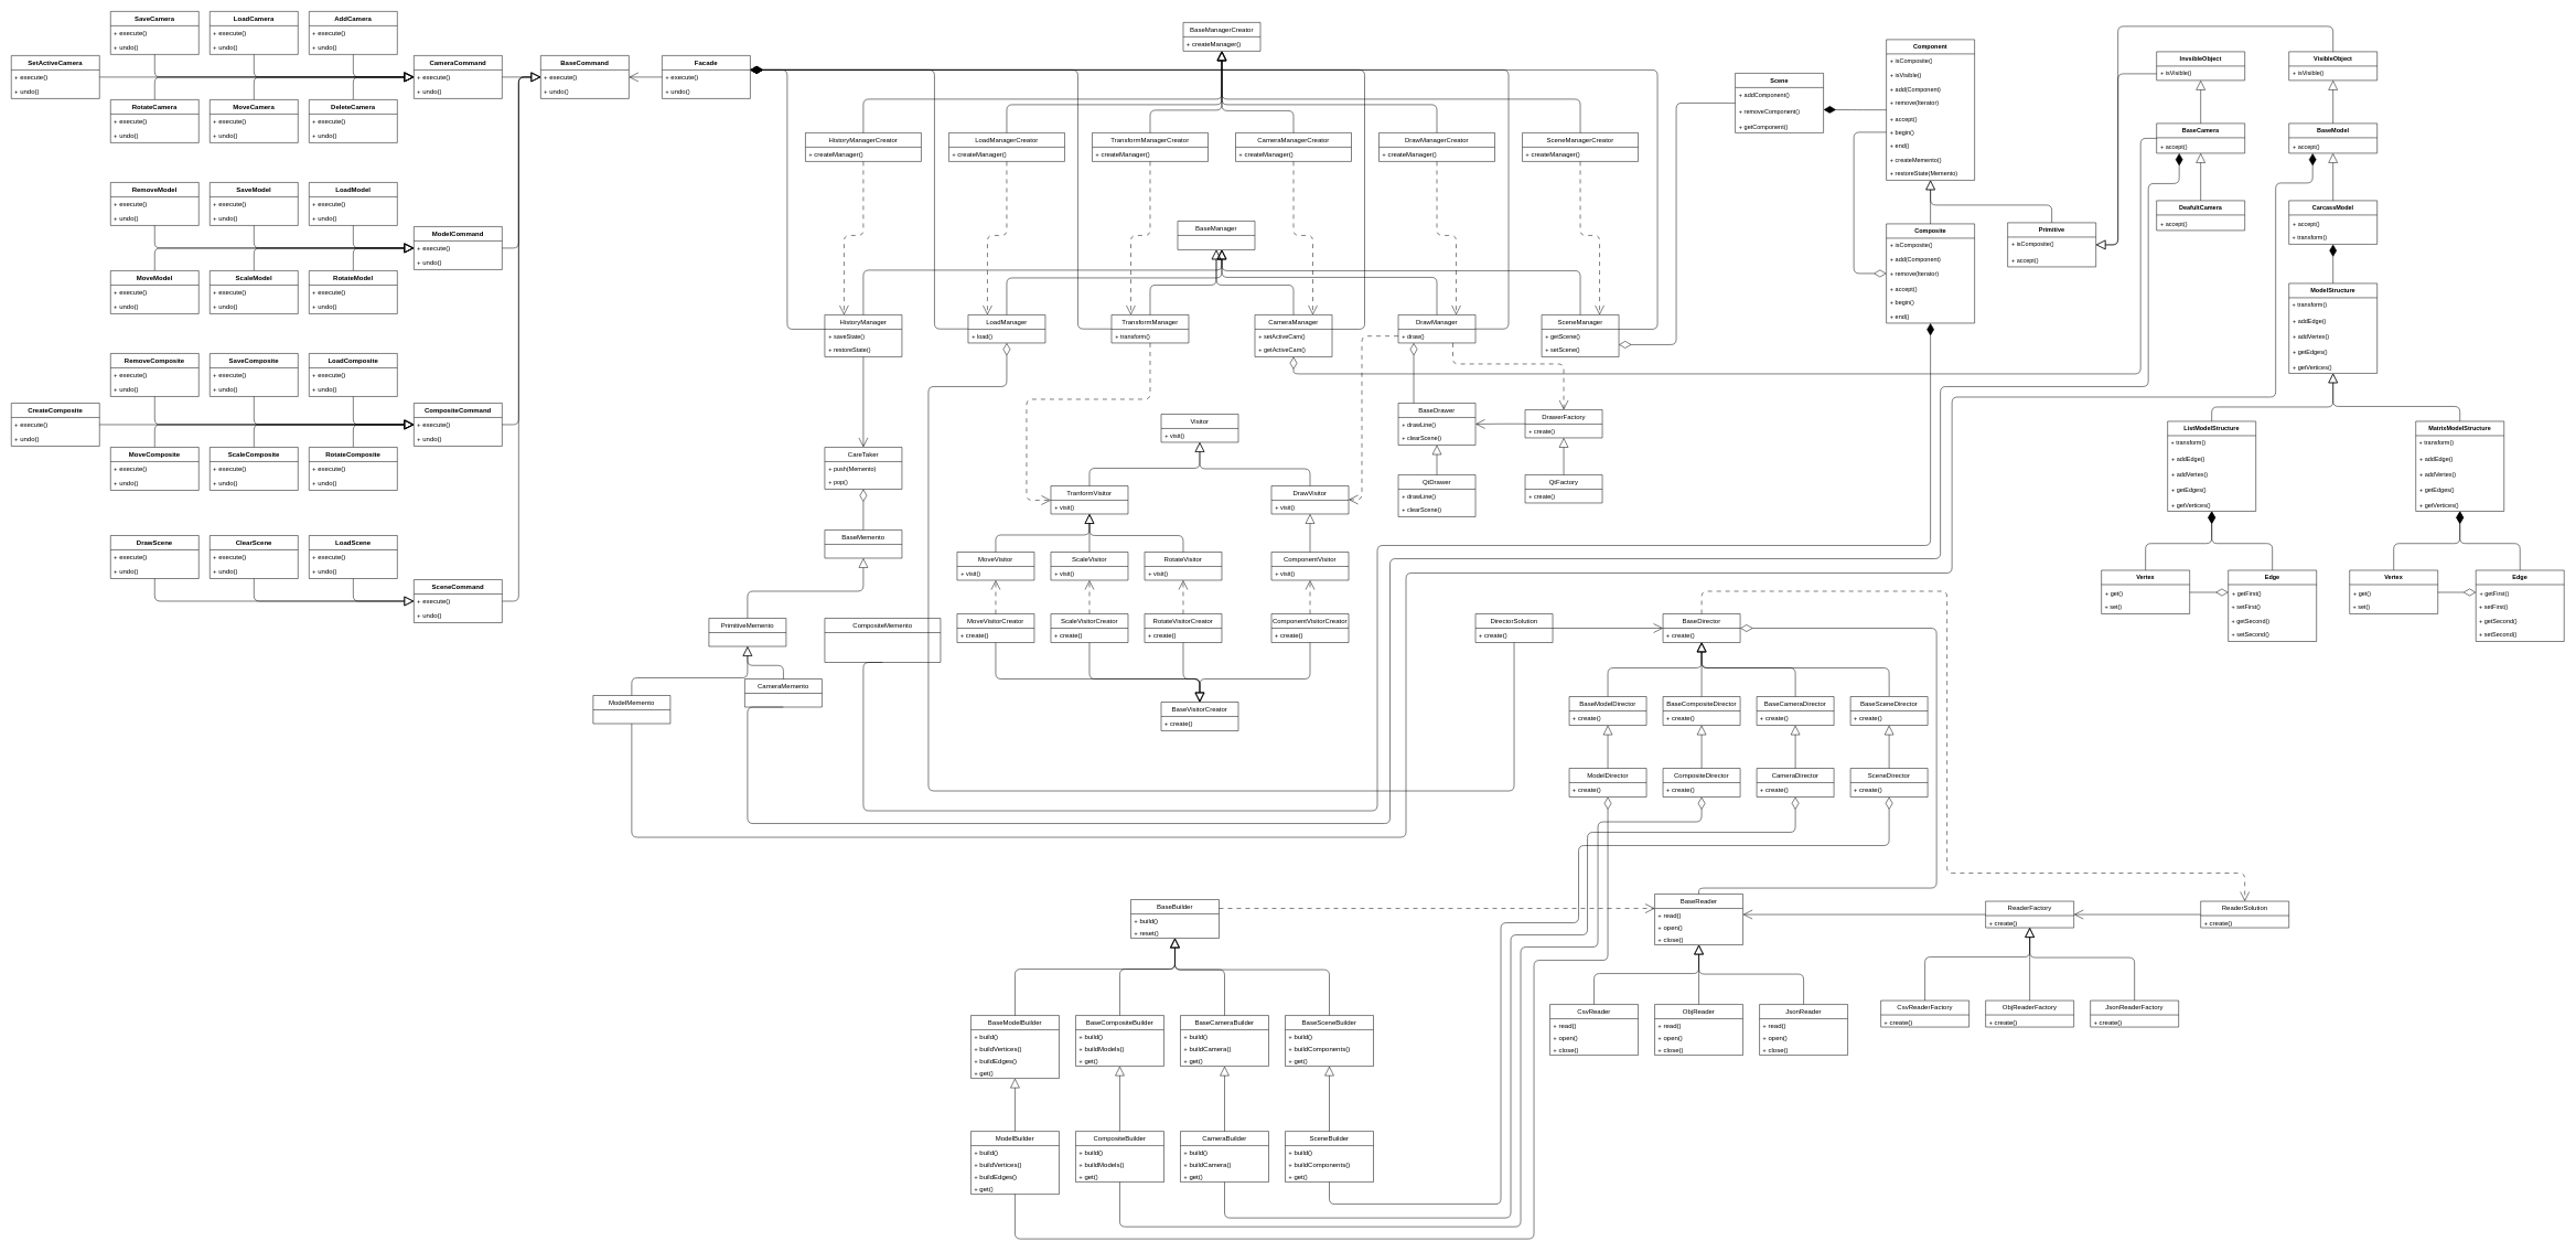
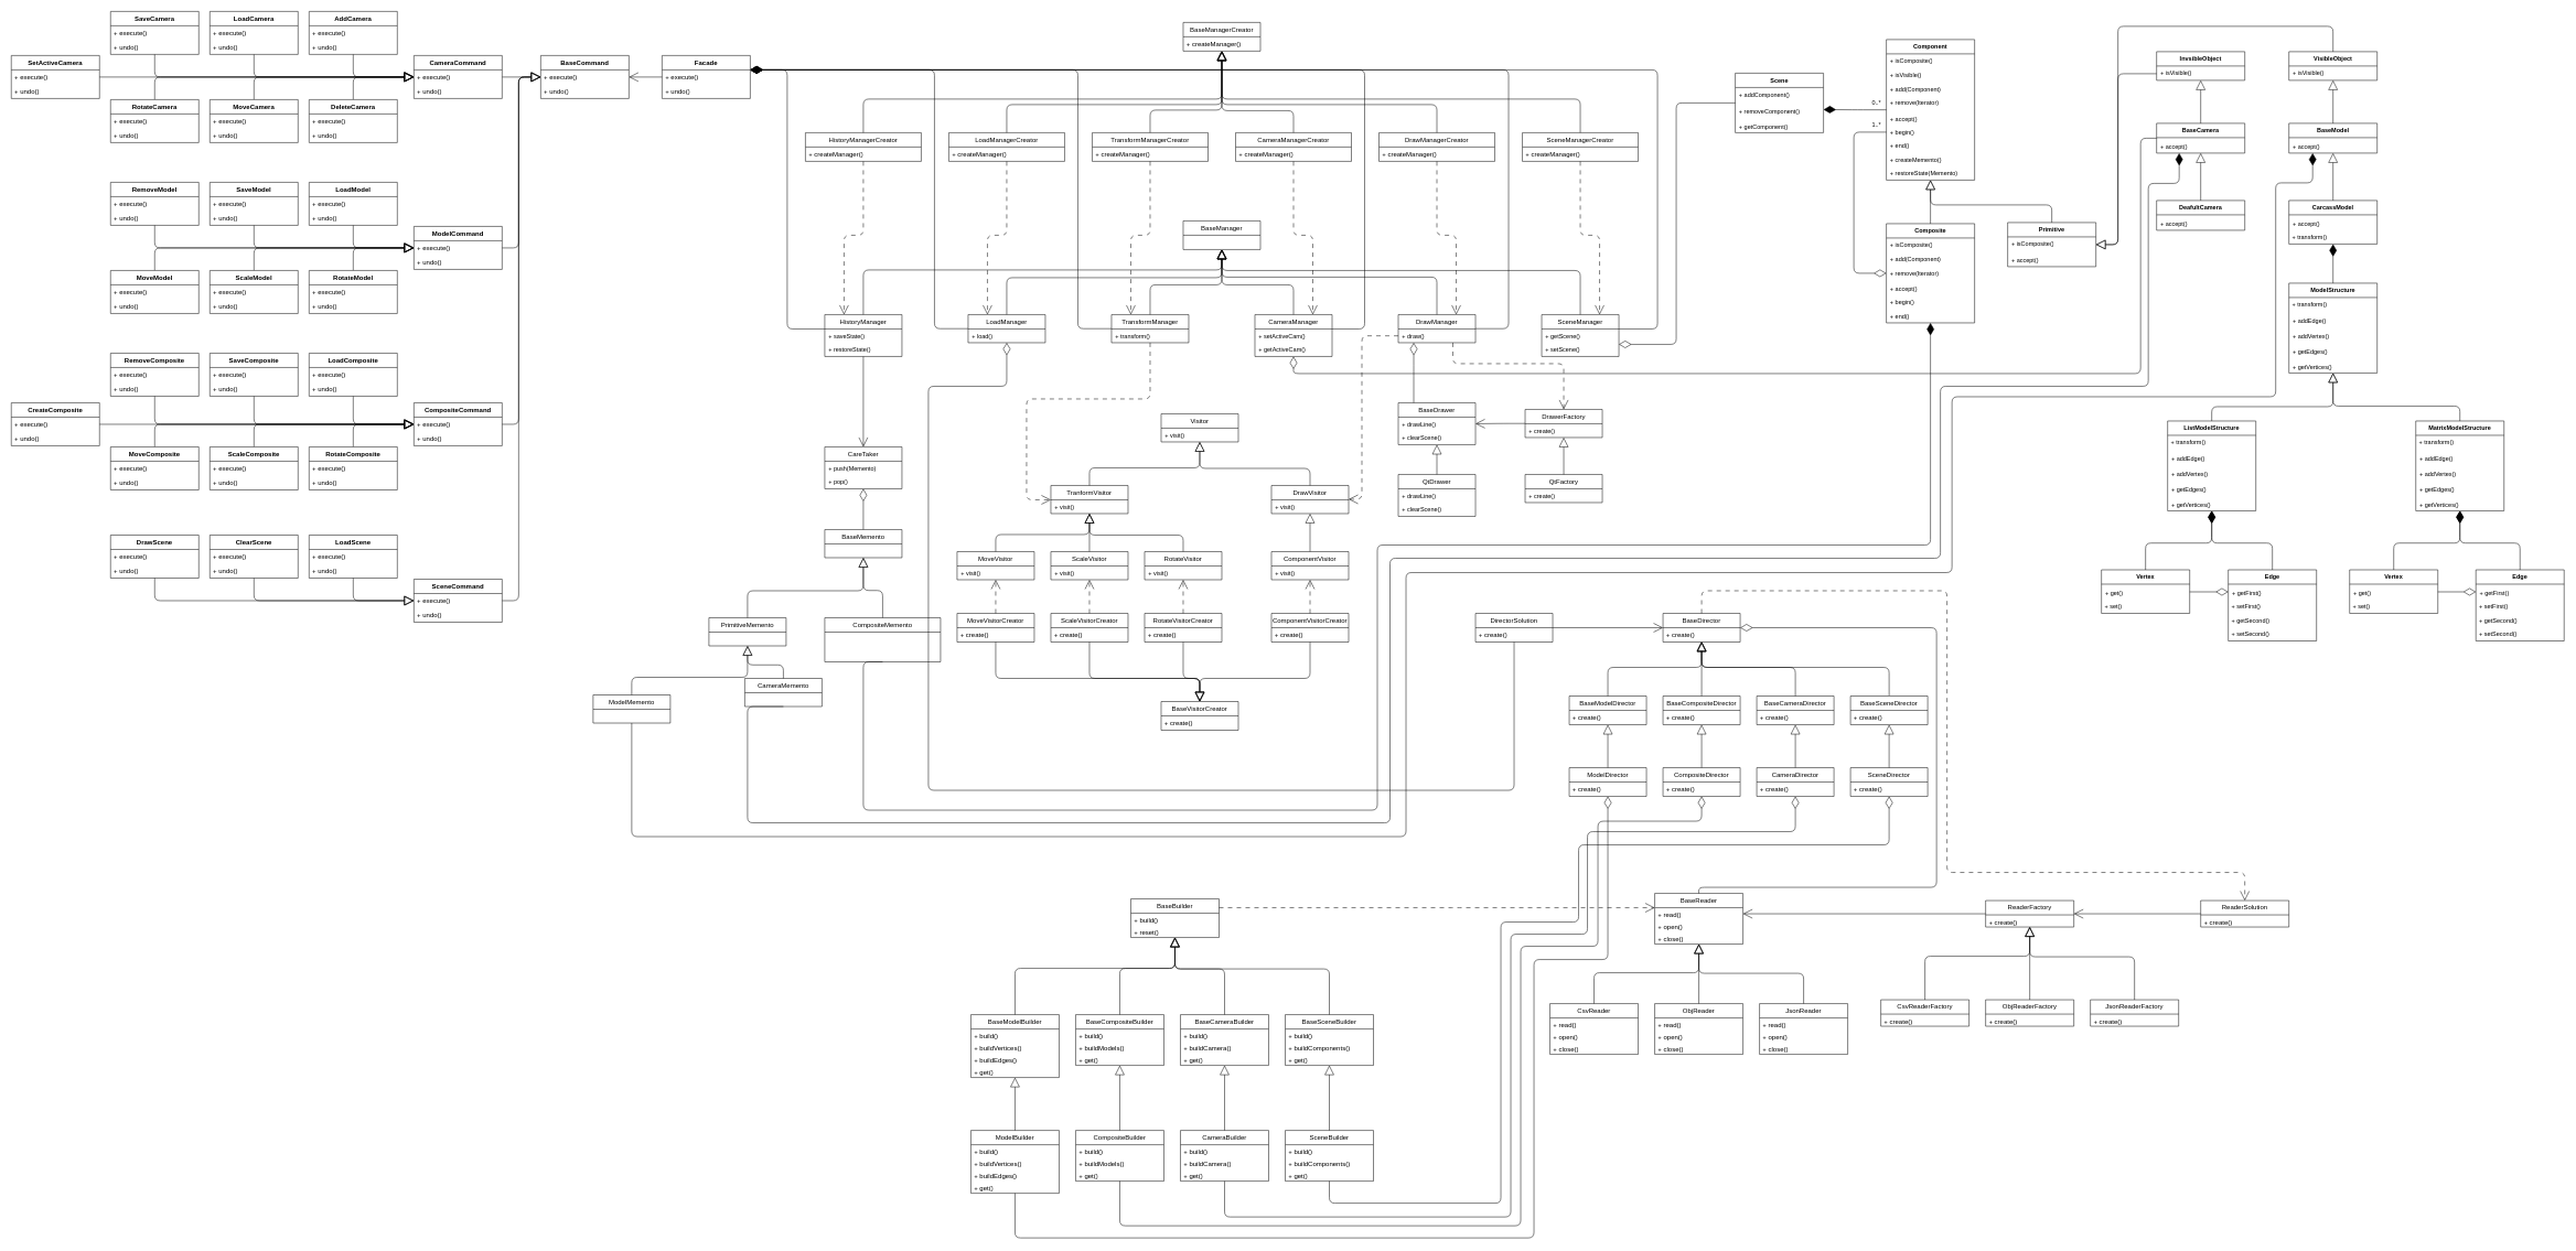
+ <mxCell id="185" value="0..*" style="text;html=1;align=center;verticalAlign=middle;resizable=0;points=[];autosize=1;strokeColor=none;fillColor=none;fontFamily=Helvetica;fontSize=11;fontColor=default;labelBackgroundColor=default;" parent="1" vertex="1"><mxGeometry x="3384" y="173" width="35" height="25" as="geometry" /></mxCell>
+ <mxCell id="200" value="1..*" style="text;html=1;align=center;verticalAlign=middle;resizable=0;points=[];autosize=1;strokeColor=none;fillColor=none;fontFamily=Helvetica;fontSize=11;fontColor=default;labelBackgroundColor=default;" parent="1" vertex="1"><mxGeometry x="3384" y="213" width="35" height="25" as="geometry" /></mxCell>
- <mxCell id="139" value="&lt;div&gt;BaseManager&lt;/div&gt;" style="swimlane;fontStyle=0;childLayout=stackLayout;horizontal=1;startSize=26;fillColor=none;horizontalStack=0;resizeParent=1;resizeParentMax=0;resizeLast=0;collapsible=1;marginBottom=0;whiteSpace=wrap;html=1;" parent="1" vertex="1"><mxGeometry x="2135" y="400" width="140" height="52" as="geometry" /></mxCell>
+ <mxCell id="139" value="&lt;div&gt;BaseManager&lt;/div&gt;" style="swimlane;fontStyle=0;childLayout=stackLayout;horizontal=1;startSize=26;fillColor=none;horizontalStack=0;resizeParent=1;resizeParentMax=0;resizeLast=0;collapsible=1;marginBottom=0;whiteSpace=wrap;html=1;" parent="1" vertex="1"><mxGeometry x="2145" y="400" width="140" height="52" as="geometry" /></mxCell>
+ <mxCell id="439" style="edgeStyle=orthogonalEdgeStyle;rounded=1;orthogonalLoop=1;jettySize=auto;html=1;curved=0;endSize=15;endArrow=block;endFill=0;" parent="1" source="440" target="437" edge="1"><mxGeometry relative="1" as="geometry" /></mxCell>
